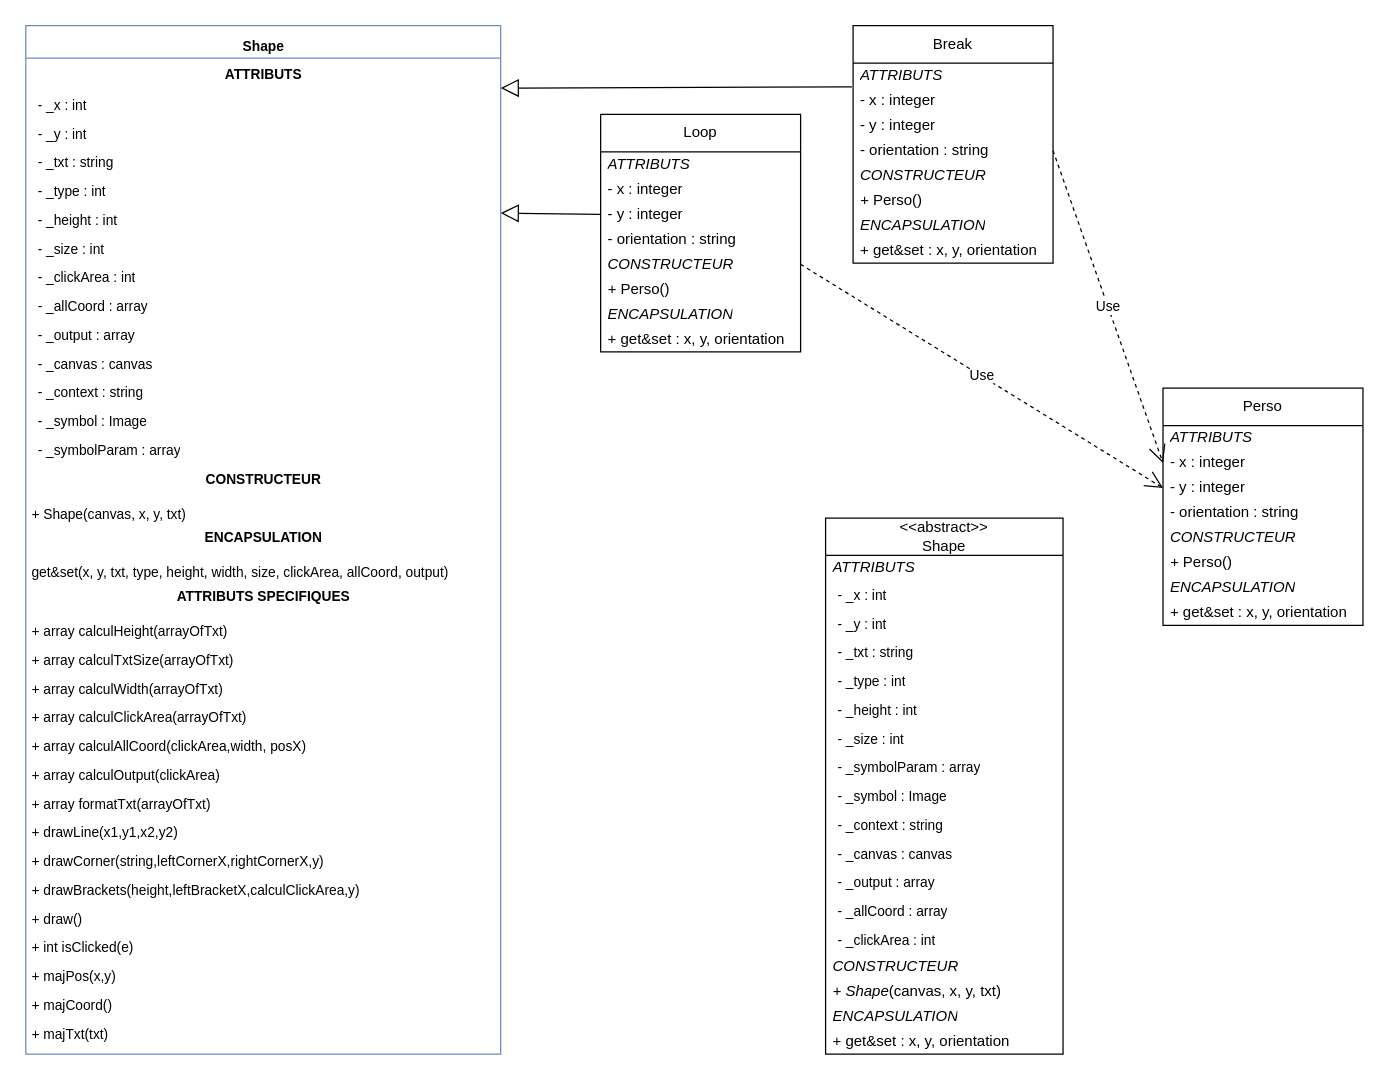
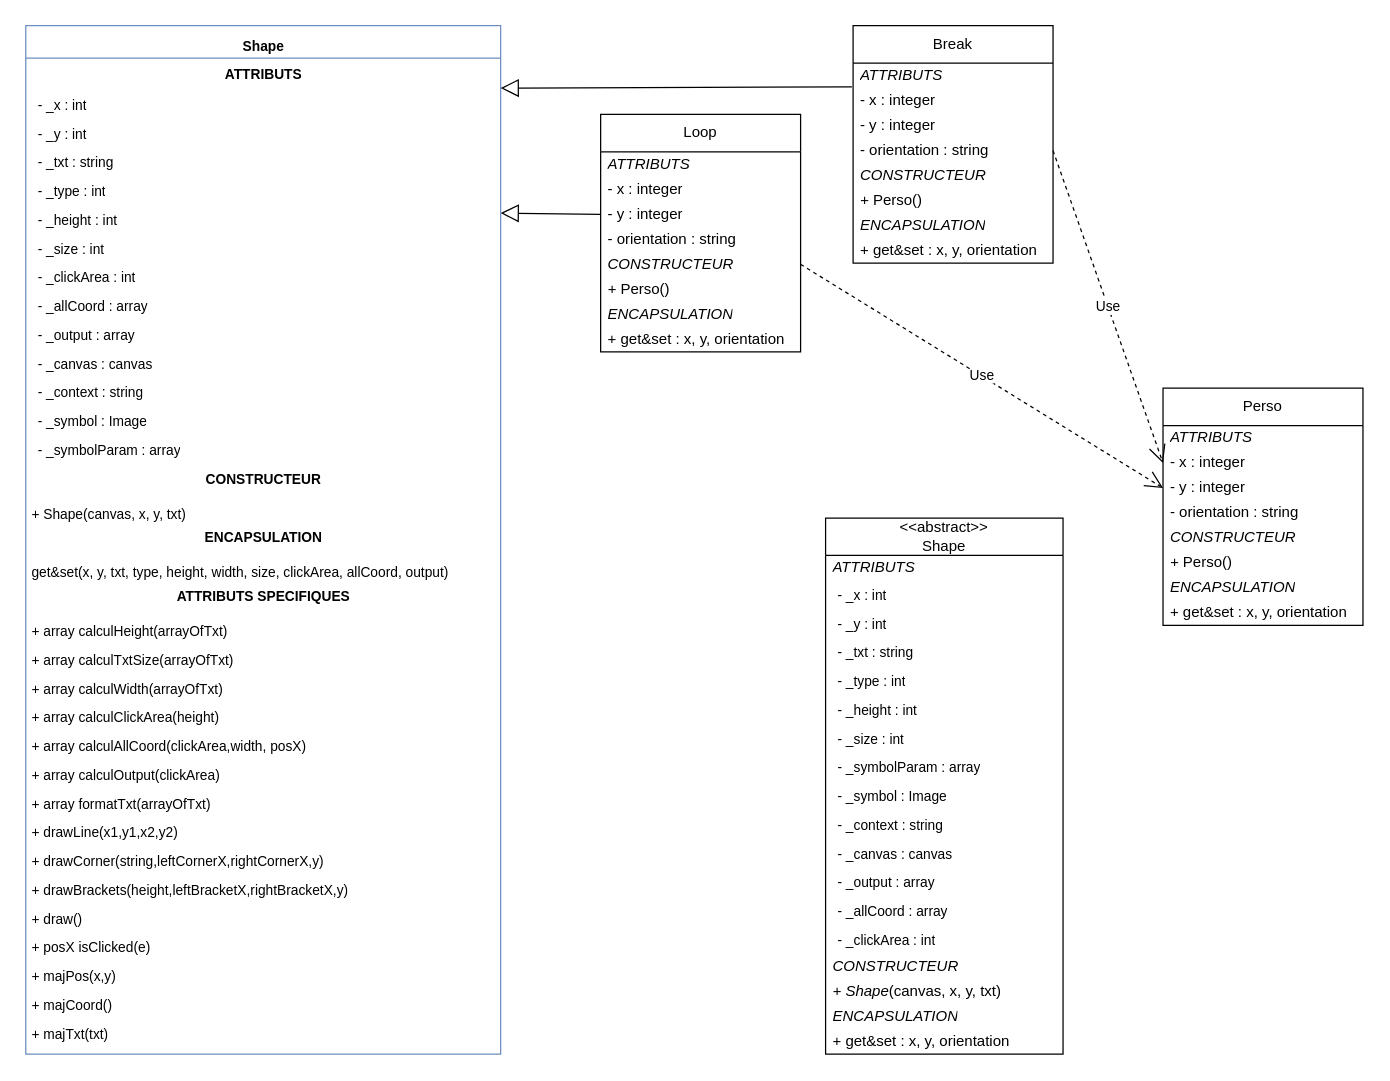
- <mxCell id="25" value="+ array calculClickArea(arrayOfTxt)" style="text;strokeColor=none;fillColor=none;align=left;verticalAlign=top;spacingLeft=0;spacingRight=0;overflow=hidden;rotatable=0;points=[[0,0.5],[1,0.5]];portConstraint=eastwest;perimeterSpacing=0;fontSize=11;spacingTop=0;spacing=5;spacingBottom=0;html=1;fontFamily=Helvetica;" parent="2" vertex="1"><mxGeometry y="538" width="380" height="23" as="geometry" /></mxCell>
+ <mxCell id="25" value="+ array calculClickArea(height)" style="text;strokeColor=none;fillColor=none;align=left;verticalAlign=top;spacingLeft=0;spacingRight=0;overflow=hidden;rotatable=0;points=[[0,0.5],[1,0.5]];portConstraint=eastwest;perimeterSpacing=0;fontSize=11;spacingTop=0;spacing=5;spacingBottom=0;html=1;fontFamily=Helvetica;" parent="2" vertex="1"><mxGeometry y="538" width="380" height="23" as="geometry" /></mxCell>
- <mxCell id="31" value="+ drawBrackets(height,leftBracketX,calculClickArea,y)" style="text;strokeColor=none;fillColor=none;align=left;verticalAlign=top;spacingLeft=0;spacingRight=0;overflow=hidden;rotatable=0;points=[[0,0.5],[1,0.5]];portConstraint=eastwest;perimeterSpacing=0;fontSize=11;spacingTop=0;spacing=5;spacingBottom=0;html=1;fontFamily=Helvetica;" parent="2" vertex="1"><mxGeometry y="676" width="380" height="23" as="geometry" /></mxCell>
+ <mxCell id="31" value="+ drawBrackets(height,leftBracketX,rightBracketX,y)" style="text;strokeColor=none;fillColor=none;align=left;verticalAlign=top;spacingLeft=0;spacingRight=0;overflow=hidden;rotatable=0;points=[[0,0.5],[1,0.5]];portConstraint=eastwest;perimeterSpacing=0;fontSize=11;spacingTop=0;spacing=5;spacingBottom=0;html=1;fontFamily=Helvetica;" parent="2" vertex="1"><mxGeometry y="676" width="380" height="23" as="geometry" /></mxCell>
- <mxCell id="33" value="+ int isClicked(e)" style="text;strokeColor=none;fillColor=none;align=left;verticalAlign=top;spacingLeft=0;spacingRight=0;overflow=hidden;rotatable=0;points=[[0,0.5],[1,0.5]];portConstraint=eastwest;perimeterSpacing=0;fontSize=11;spacingTop=0;spacing=5;spacingBottom=0;html=1;fontFamily=Helvetica;" parent="2" vertex="1"><mxGeometry y="722" width="380" height="23" as="geometry" /></mxCell>
+ <mxCell id="33" value="+ posX isClicked(e)" style="text;strokeColor=none;fillColor=none;align=left;verticalAlign=top;spacingLeft=0;spacingRight=0;overflow=hidden;rotatable=0;points=[[0,0.5],[1,0.5]];portConstraint=eastwest;perimeterSpacing=0;fontSize=11;spacingTop=0;spacing=5;spacingBottom=0;html=1;fontFamily=Helvetica;" parent="2" vertex="1"><mxGeometry y="722" width="380" height="23" as="geometry" /></mxCell>
